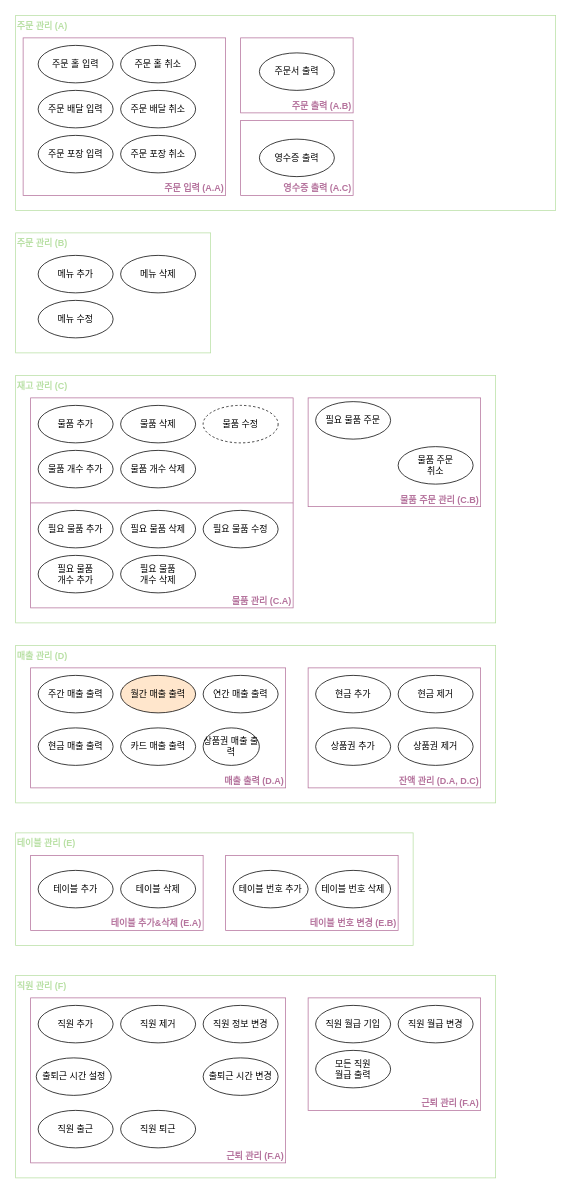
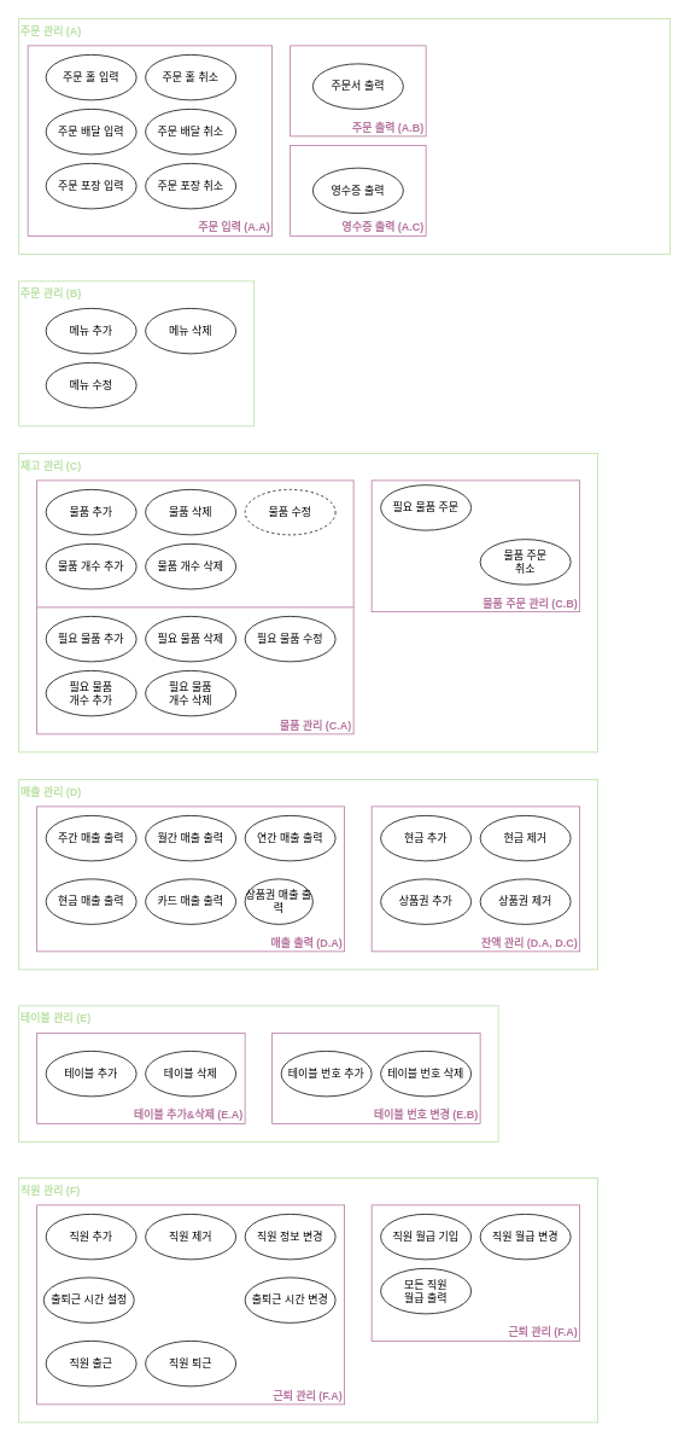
- <mxCell id="35" value="&lt;font color=&quot;#000000&quot;&gt;월간 매출 출력&lt;br&gt;&lt;/font&gt;" style="ellipse;whiteSpace=wrap;html=1;fontColor=#B9E0A5;strokeColor=#000000;strokeWidth=1;fillColor=#ffe6cc;" parent="29" vertex="1"><mxGeometry x="120" y="10" width="100" height="50" as="geometry" /></mxCell>
+ <mxCell id="35" value="&lt;font color=&quot;#000000&quot;&gt;월간 매출 출력&lt;br&gt;&lt;/font&gt;" style="ellipse;whiteSpace=wrap;html=1;fontColor=#B9E0A5;strokeColor=#000000;strokeWidth=1;" parent="29" vertex="1"><mxGeometry x="120" y="10" width="100" height="50" as="geometry" /></mxCell>
